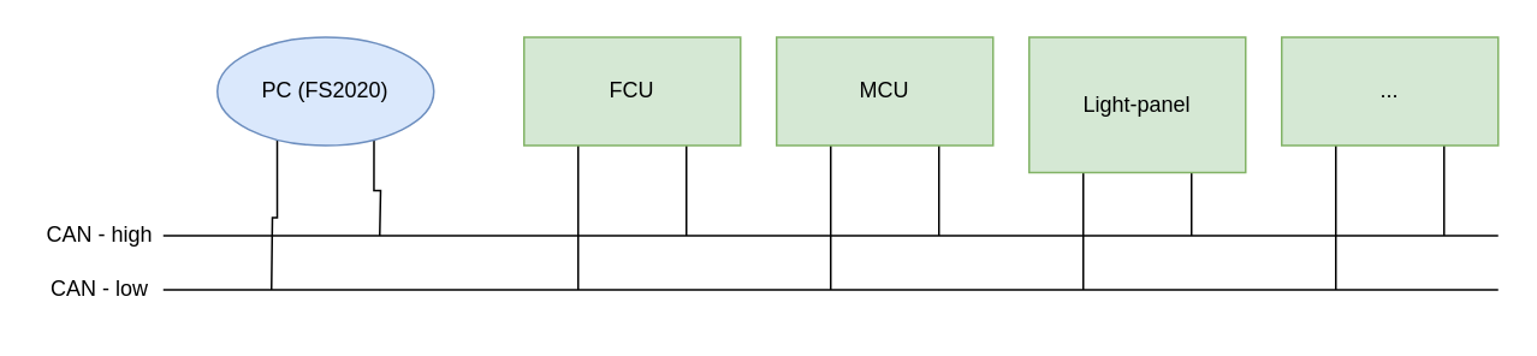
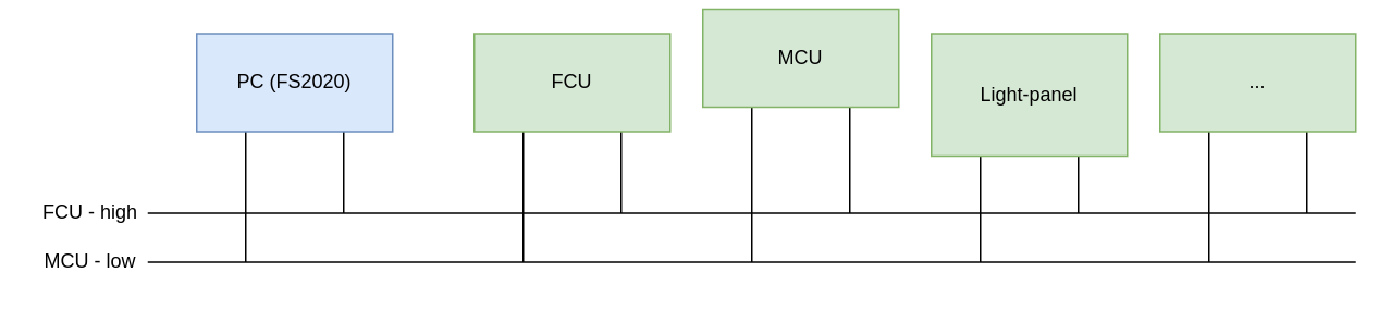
- <mxCell id="16" value="PC (FS2020)" style="ellipse;whiteSpace=wrap;html=1;fillColor=#dae8fc;strokeColor=#6c8ebf;" parent="1" vertex="1"><mxGeometry y="20" width="120" height="60" as="geometry" x="120" /></mxCell>
+ <mxCell id="16" value="PC (FS2020)" style="rounded=0;whiteSpace=wrap;html=1;fillColor=#dae8fc;strokeColor=#6c8ebf;" parent="1" vertex="1"><mxGeometry y="20" width="120" height="60" as="geometry" x="120" /></mxCell>
- <mxCell id="7" value="MCU" style="rounded=0;whiteSpace=wrap;html=1;fillColor=#d5e8d4;strokeColor=#82b366;" parent="1" vertex="1"><mxGeometry x="430" y="20" width="120" height="60" as="geometry" /></mxCell>
+ <mxCell id="7" value="MCU" style="rounded=0;whiteSpace=wrap;html=1;fillColor=#d5e8d4;strokeColor=#82b366;" parent="1" vertex="1"><mxGeometry x="430" y="5" width="120" height="60" as="geometry" /></mxCell>
- <mxCell id="19" value="CAN - high" style="text;html=1;strokeColor=none;fillColor=none;align=center;verticalAlign=middle;whiteSpace=wrap;rounded=0;" parent="1" vertex="1"><mxGeometry x="20" y="115" width="70" height="30" as="geometry" /></mxCell>
+ <mxCell id="19" value="FCU - high" style="text;html=1;strokeColor=none;fillColor=none;align=center;verticalAlign=middle;whiteSpace=wrap;rounded=0;" parent="1" vertex="1"><mxGeometry x="20" y="115" width="70" height="30" as="geometry" /></mxCell>
- <mxCell id="20" value="CAN - low" style="text;html=1;strokeColor=none;fillColor=none;align=center;verticalAlign=middle;whiteSpace=wrap;rounded=0;" parent="1" vertex="1"><mxGeometry x="20" y="145" width="70" height="30" as="geometry" /></mxCell>
+ <mxCell id="20" value="MCU - low" style="text;html=1;strokeColor=none;fillColor=none;align=center;verticalAlign=middle;whiteSpace=wrap;rounded=0;" parent="1" vertex="1"><mxGeometry x="20" y="145" width="70" height="30" as="geometry" /></mxCell>
